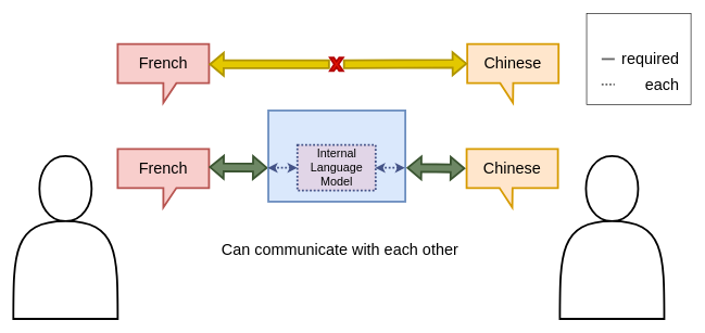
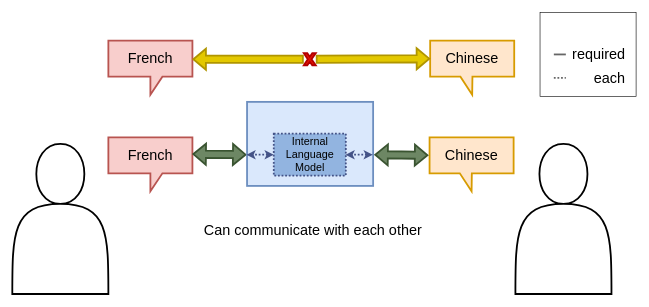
- <mxCell id="16" value="&lt;font style=&quot;font-size: 18px;&quot;&gt;Internal Language Model&lt;/font&gt;" style="rounded=0;whiteSpace=wrap;html=1;fillColor=#e1d5e7;strokeColor=#445387;strokeWidth=3;rotation=0;dashed=1;dashPattern=1 1;" parent="1" vertex="1"><mxGeometry x="455.5" y="222" width="120" height="70" as="geometry" /></mxCell>
+ <mxCell id="16" value="&lt;font style=&quot;font-size: 18px;&quot;&gt;Internal Language Model&lt;/font&gt;" style="rounded=0;whiteSpace=wrap;html=1;fillColor=#92B4E0;strokeColor=#445387;strokeWidth=3;rotation=0;dashed=1;dashPattern=1 1;" parent="1" vertex="1"><mxGeometry x="455.5" y="222" width="120" height="70" as="geometry" /></mxCell>
